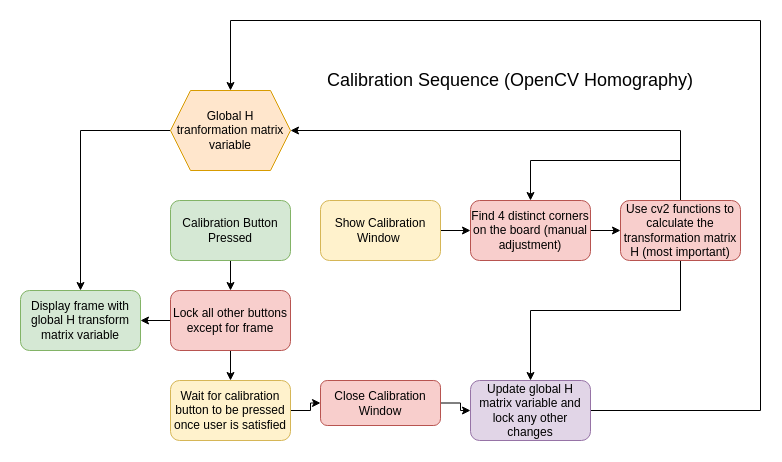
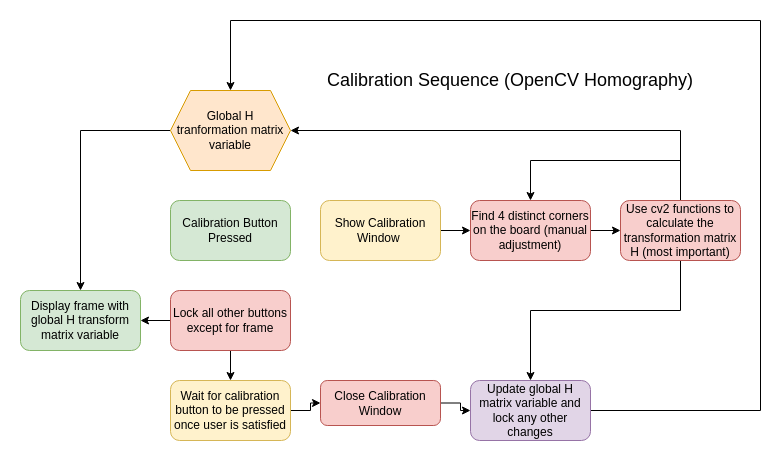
- <mxCell id="2" style="edgeStyle=orthogonalEdgeStyle;rounded=0;orthogonalLoop=1;jettySize=auto;html=1;entryX=0.5;entryY=0;entryDx=0;entryDy=0;" edge="1" parent="1" source="3" target="15"><mxGeometry relative="1" as="geometry" /></mxCell>
